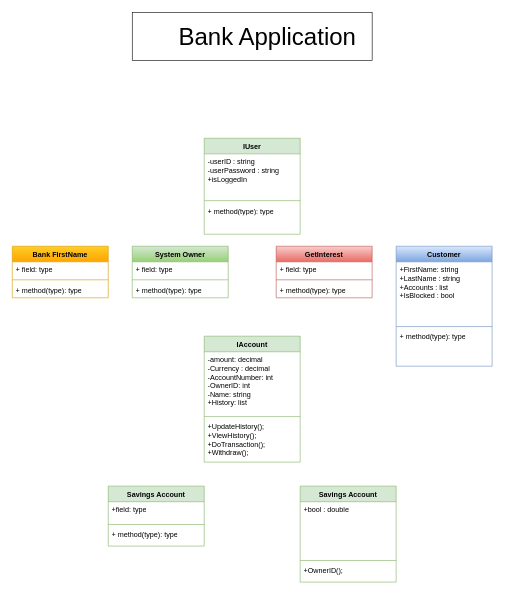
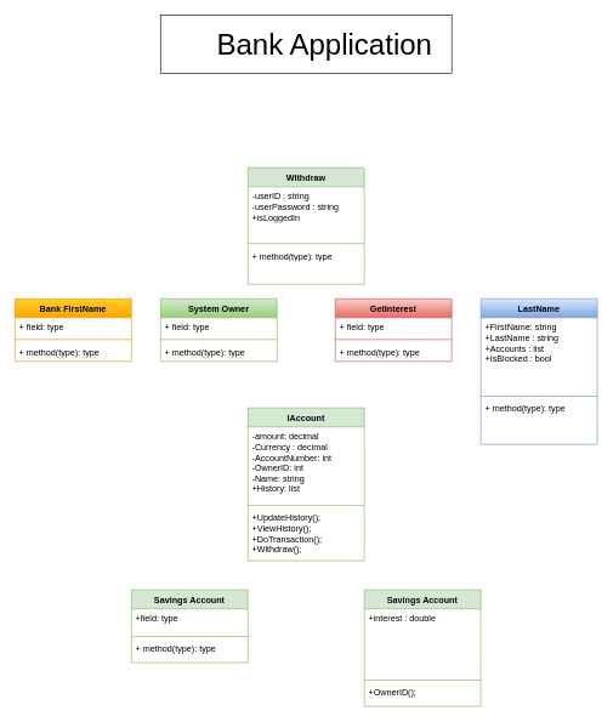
- <mxCell id="2" value="IUser" style="swimlane;fontStyle=1;align=center;verticalAlign=top;childLayout=stackLayout;horizontal=1;startSize=26;horizontalStack=0;resizeParent=1;resizeParentMax=0;resizeLast=0;collapsible=1;marginBottom=0;whiteSpace=wrap;html=1;fillColor=#d5e8d4;strokeColor=#82b366;" parent="1" vertex="1"><mxGeometry x="340" y="230" width="160" height="160" as="geometry" /></mxCell>
+ <mxCell id="2" value="Withdraw" style="swimlane;fontStyle=1;align=center;verticalAlign=top;childLayout=stackLayout;horizontal=1;startSize=26;horizontalStack=0;resizeParent=1;resizeParentMax=0;resizeLast=0;collapsible=1;marginBottom=0;whiteSpace=wrap;html=1;fillColor=#d5e8d4;strokeColor=#82b366;" parent="1" vertex="1"><mxGeometry x="340" y="230" width="160" height="160" as="geometry" /></mxCell>
- <mxCell id="10" value="Customer" style="swimlane;fontStyle=1;align=center;verticalAlign=top;childLayout=stackLayout;horizontal=1;startSize=26;horizontalStack=0;resizeParent=1;resizeParentMax=0;resizeLast=0;collapsible=1;marginBottom=0;whiteSpace=wrap;html=1;fillColor=#dae8fc;gradientColor=#7ea6e0;strokeColor=#6c8ebf;" vertex="1" parent="1"><mxGeometry x="660" y="410" width="160" height="200" as="geometry" /></mxCell>
+ <mxCell id="10" value="LastName" style="swimlane;fontStyle=1;align=center;verticalAlign=top;childLayout=stackLayout;horizontal=1;startSize=26;horizontalStack=0;resizeParent=1;resizeParentMax=0;resizeLast=0;collapsible=1;marginBottom=0;whiteSpace=wrap;html=1;fillColor=#dae8fc;gradientColor=#7ea6e0;strokeColor=#6c8ebf;" vertex="1" parent="1"><mxGeometry x="660" y="410" width="160" height="200" as="geometry" /></mxCell>
- <mxCell id="29" value="&lt;div&gt;+bool : double&lt;/div&gt;" style="text;strokeColor=none;fillColor=none;align=left;verticalAlign=top;spacingLeft=4;spacingRight=4;overflow=hidden;rotatable=0;points=[[0,0.5],[1,0.5]];portConstraint=eastwest;whiteSpace=wrap;html=1;" vertex="1" parent="28"><mxGeometry y="26" width="160" height="94" as="geometry" /></mxCell>
+ <mxCell id="29" value="&lt;div&gt;+interest : double&lt;/div&gt;" style="text;strokeColor=none;fillColor=none;align=left;verticalAlign=top;spacingLeft=4;spacingRight=4;overflow=hidden;rotatable=0;points=[[0,0.5],[1,0.5]];portConstraint=eastwest;whiteSpace=wrap;html=1;" vertex="1" parent="28"><mxGeometry y="26" width="160" height="94" as="geometry" /></mxCell>
